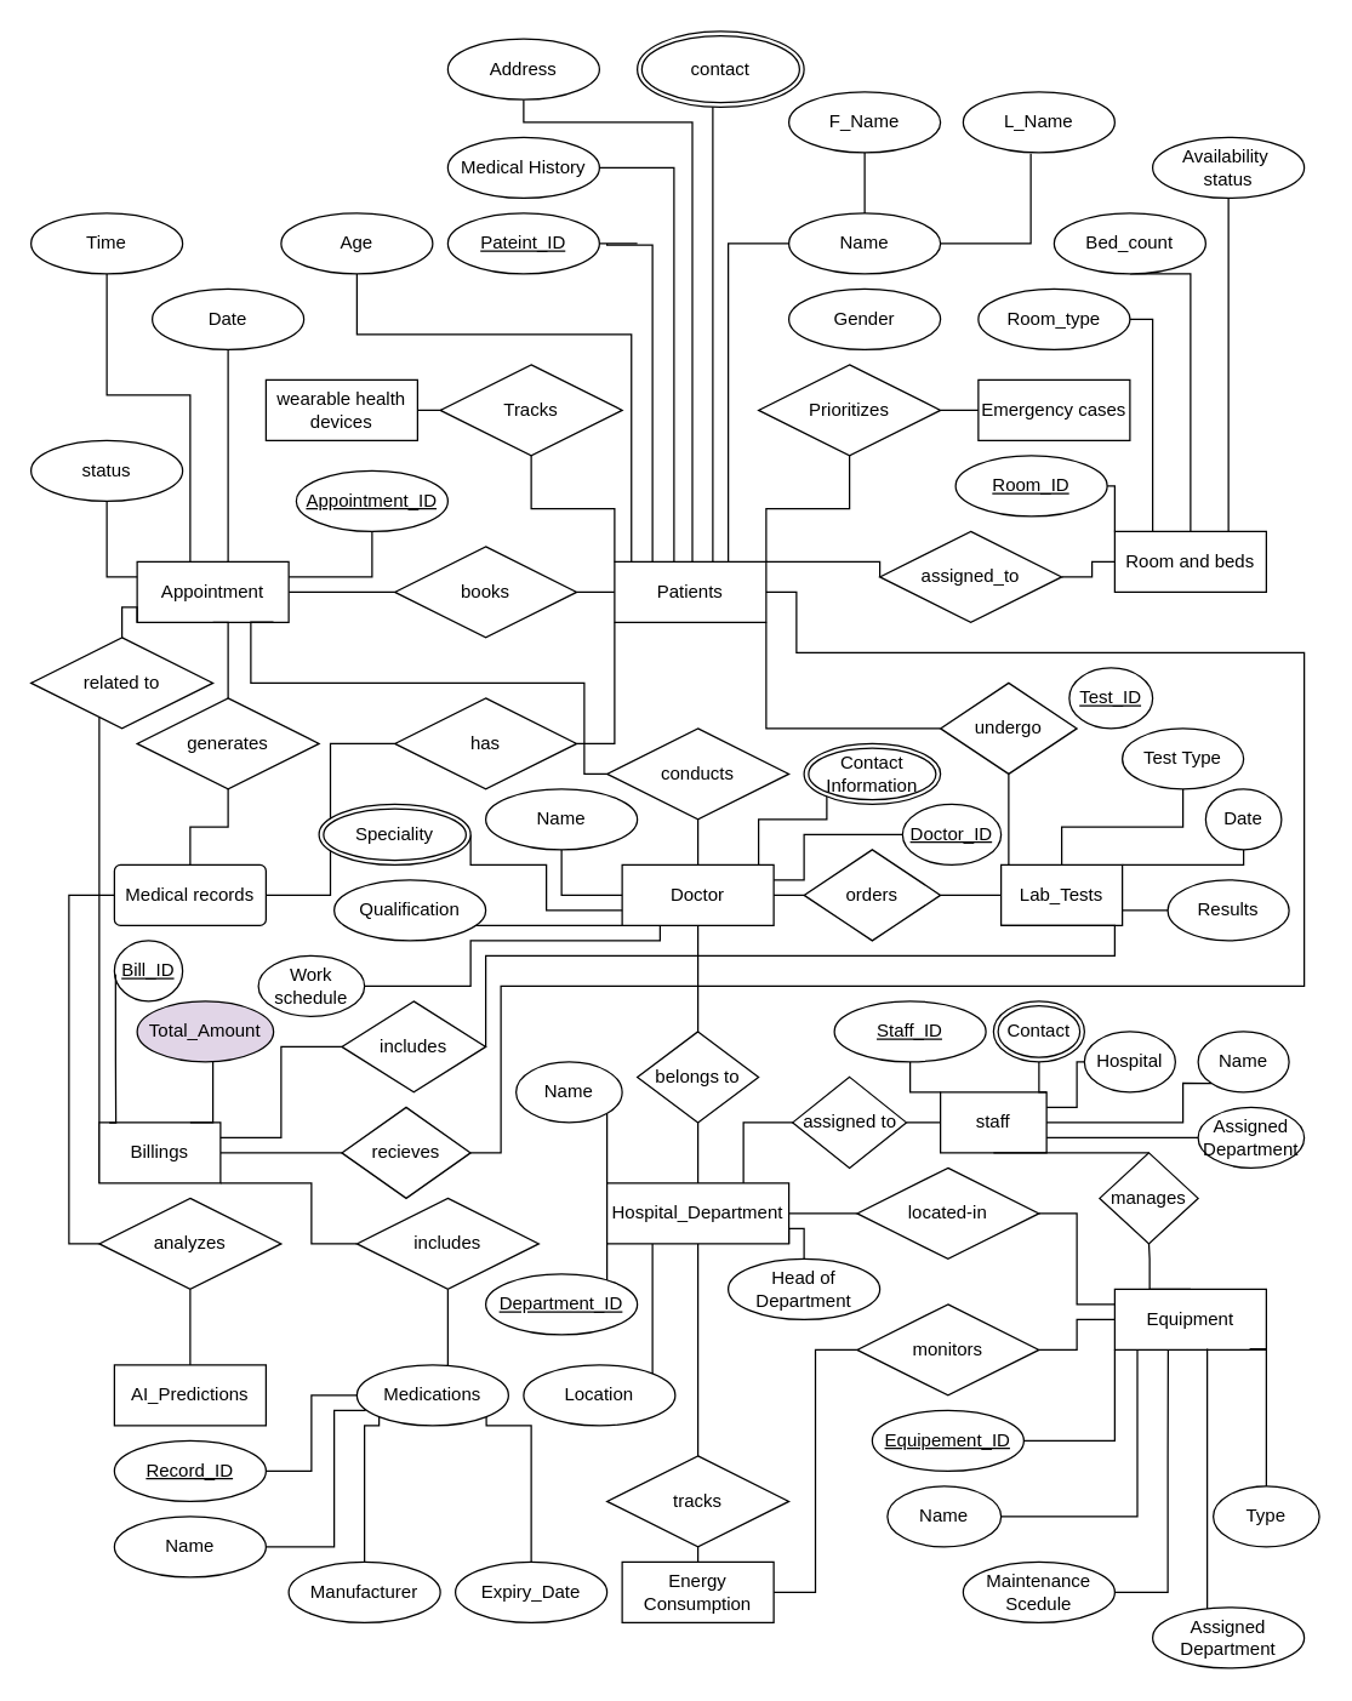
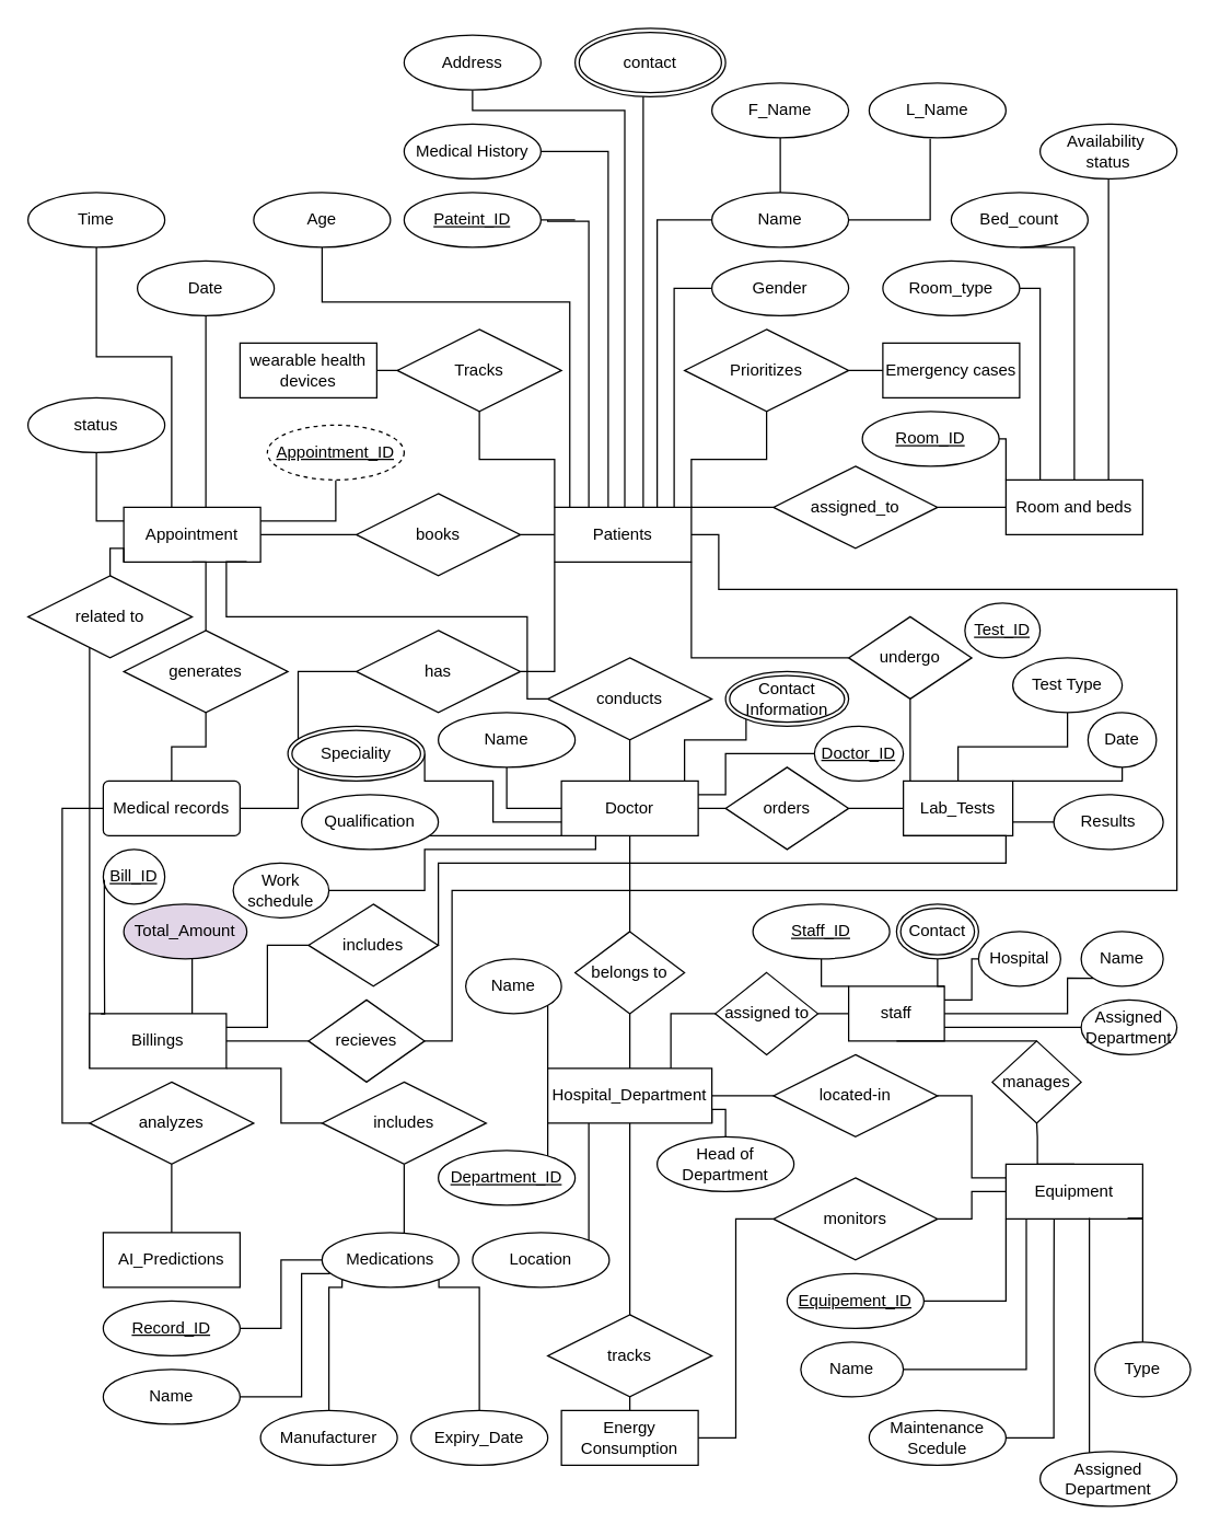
+ <mxCell id="91" style="edgeStyle=orthogonalEdgeStyle;rounded=0;orthogonalLoop=1;jettySize=auto;html=1;endArrow=none;endFill=0;entryX=0.874;entryY=0.001;entryDx=0;entryDy=0;entryPerimeter=0;" parent="1" source="90" target="6" edge="1"><mxGeometry relative="1" as="geometry"><mxPoint x="492" y="366" as="targetPoint" /></mxGeometry></mxCell>
- <mxCell id="110" value="Appointment_ID" style="ellipse;whiteSpace=wrap;html=1;align=center;fontStyle=4;" parent="1" vertex="1"><mxGeometry x="195" y="310" width="100" height="40" as="geometry" /></mxCell>
+ <mxCell id="110" value="Appointment_ID" style="ellipse;whiteSpace=wrap;html=1;align=center;fontStyle=4;dashed=1;" parent="1" vertex="1"><mxGeometry x="195" y="310" width="100" height="40" as="geometry" /></mxCell>
- <mxCell id="19" value="assigned_to" style="shape=rhombus;perimeter=rhombusPerimeter;whiteSpace=wrap;html=1;align=center;" parent="1" vertex="1"><mxGeometry x="580" y="350" width="120" height="60" as="geometry" /></mxCell>
+ <mxCell id="19" value="assigned_to" style="shape=rhombus;perimeter=rhombusPerimeter;whiteSpace=wrap;html=1;align=center;" parent="1" vertex="1"><mxGeometry x="565" y="340" width="120" height="60" as="geometry" /></mxCell>
- <mxCell id="45" value="Billings" style="whiteSpace=wrap;html=1;align=center;" parent="1" vertex="1"><mxGeometry x="65" y="740" width="80" height="40" as="geometry" /></mxCell>
+ <mxCell id="45" value="Billings" style="whiteSpace=wrap;html=1;align=center;" parent="1" vertex="1"><mxGeometry x="65" y="740" width="100" height="40" as="geometry" /></mxCell>
